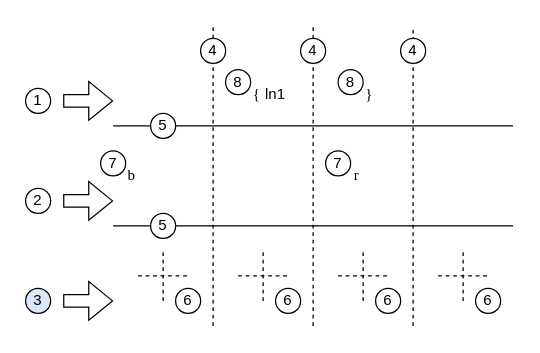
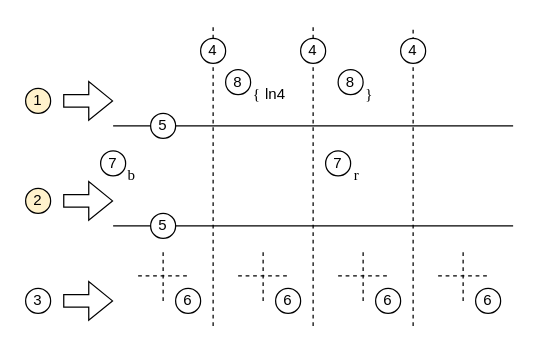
- <mxCell id="40" value="ln1" style="text;html=1;strokeColor=none;fillColor=none;align=center;verticalAlign=middle;whiteSpace=wrap;rounded=0;" vertex="1" parent="1"><mxGeometry x="200" y="60" width="40" height="30" as="geometry" /></mxCell>
+ <mxCell id="40" value="ln4" style="text;html=1;strokeColor=none;fillColor=none;align=center;verticalAlign=middle;whiteSpace=wrap;rounded=0;" vertex="1" parent="1"><mxGeometry x="200" y="60" width="40" height="30" as="geometry" /></mxCell>
- <mxCell id="18" value="1" style="ellipse;whiteSpace=wrap;html=1;aspect=fixed;" vertex="1" parent="1"><mxGeometry x="20" y="70" width="20" height="20" as="geometry" /></mxCell>
+ <mxCell id="18" value="1" style="ellipse;whiteSpace=wrap;html=1;aspect=fixed;fillColor=#fff2cc;" vertex="1" parent="1"><mxGeometry x="20" y="70" width="20" height="20" as="geometry" /></mxCell>
- <mxCell id="19" value="2" style="ellipse;whiteSpace=wrap;html=1;aspect=fixed;" vertex="1" parent="1"><mxGeometry x="20" y="150" width="20" height="20" as="geometry" /></mxCell>
+ <mxCell id="19" value="2" style="ellipse;whiteSpace=wrap;html=1;aspect=fixed;fillColor=#fff2cc;" vertex="1" parent="1"><mxGeometry x="20" y="150" width="20" height="20" as="geometry" /></mxCell>
- <mxCell id="20" value="3" style="ellipse;whiteSpace=wrap;html=1;aspect=fixed;fillColor=#dae8fc;" vertex="1" parent="1"><mxGeometry x="20" y="230" width="20" height="20" as="geometry" /></mxCell>
+ <mxCell id="20" value="3" style="ellipse;whiteSpace=wrap;html=1;aspect=fixed;" vertex="1" parent="1"><mxGeometry x="20" y="230" width="20" height="20" as="geometry" /></mxCell>
